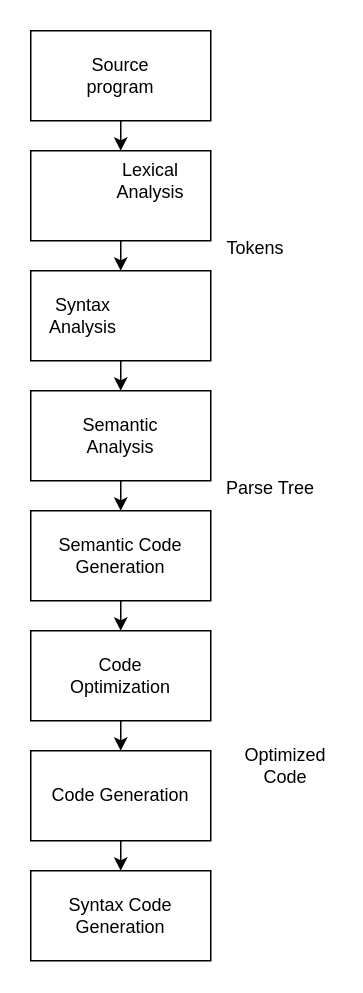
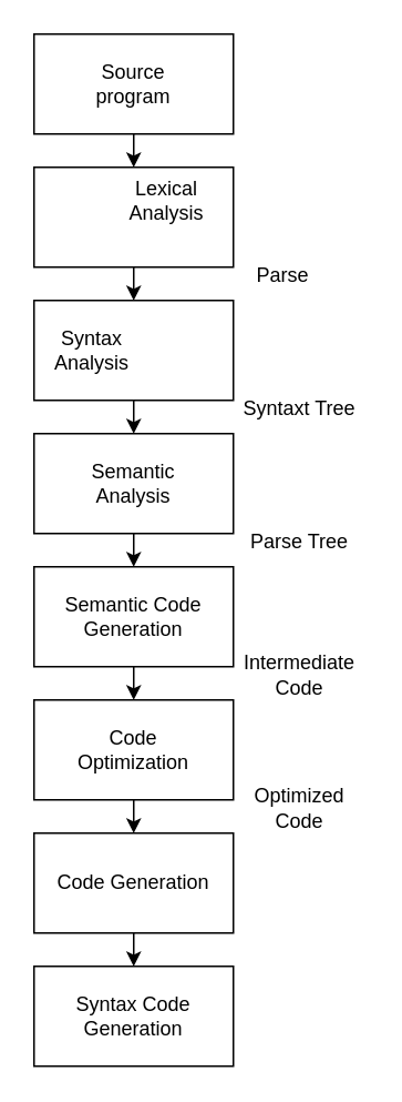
- <mxCell id="25" value="Tokens" style="text;html=1;strokeColor=none;fillColor=none;align=center;verticalAlign=middle;whiteSpace=wrap;rounded=0;" vertex="1" parent="1"><mxGeometry x="140" y="150" width="60" height="30" as="geometry" /></mxCell>
+ <mxCell id="25" value="Parse" style="text;html=1;strokeColor=none;fillColor=none;align=center;verticalAlign=middle;whiteSpace=wrap;rounded=0;" vertex="1" parent="1"><mxGeometry x="140" y="150" width="60" height="30" as="geometry" /></mxCell>
+ <mxCell id="26" value="Syntaxt Tree" style="text;html=1;strokeColor=none;fillColor=none;align=center;verticalAlign=middle;whiteSpace=wrap;rounded=0;" vertex="1" parent="1"><mxGeometry x="140" y="230" width="80" height="30" as="geometry" /></mxCell>
+ <mxCell id="28" value="Intermediate Code" style="text;html=1;strokeColor=none;fillColor=none;align=center;verticalAlign=middle;whiteSpace=wrap;rounded=0;" vertex="1" parent="1"><mxGeometry x="140" y="390" width="80" height="30" as="geometry" /></mxCell>
- <mxCell id="29" value="Optimized Code" style="text;html=1;strokeColor=none;fillColor=none;align=center;verticalAlign=middle;whiteSpace=wrap;rounded=0;" vertex="1" parent="1"><mxGeometry x="150" y="495" width="80" height="30" as="geometry" /></mxCell>
+ <mxCell id="29" value="Optimized Code" style="text;html=1;strokeColor=none;fillColor=none;align=center;verticalAlign=middle;whiteSpace=wrap;rounded=0;" vertex="1" parent="1"><mxGeometry x="140" y="470" width="80" height="30" as="geometry" /></mxCell>
